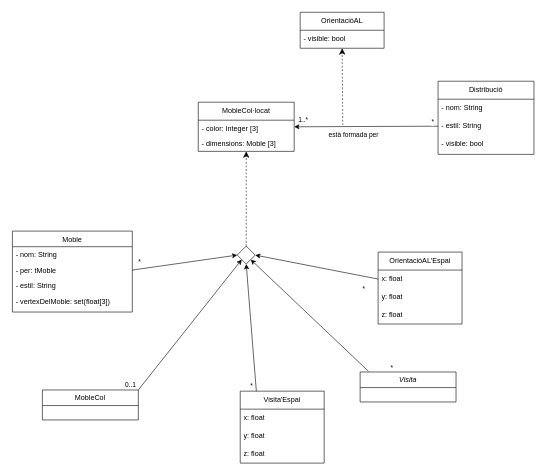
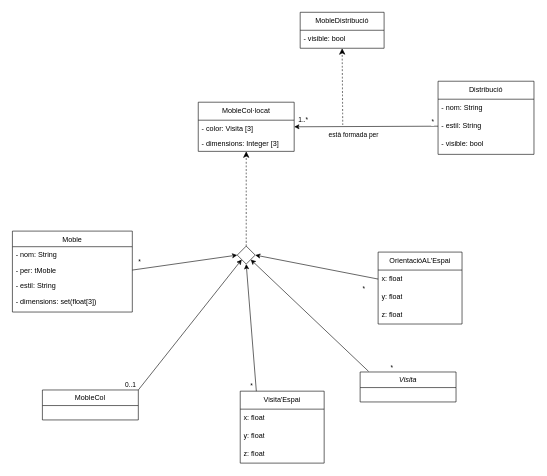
- <mxCell id="42" value="OrientacióAL" style="swimlane;fontStyle=0;childLayout=stackLayout;horizontal=1;startSize=30;horizontalStack=0;resizeParent=1;resizeParentMax=0;resizeLast=0;collapsible=1;marginBottom=0;whiteSpace=wrap;html=1;" vertex="1" parent="1"><mxGeometry x="500" y="20" width="140" height="60" as="geometry" /></mxCell>
+ <mxCell id="42" value="MobleDistribució" style="swimlane;fontStyle=0;childLayout=stackLayout;horizontal=1;startSize=30;horizontalStack=0;resizeParent=1;resizeParentMax=0;resizeLast=0;collapsible=1;marginBottom=0;whiteSpace=wrap;html=1;" vertex="1" parent="1"><mxGeometry x="500" y="20" width="140" height="60" as="geometry" /></mxCell>
- <mxCell id="39" value="- color: Integer [3]&#10;" style="text;align=left;verticalAlign=top;spacingLeft=4;spacingRight=4;overflow=hidden;rotatable=0;points=[[0,0.5],[1,0.5]];portConstraint=eastwest;rounded=0;shadow=0;html=0;" vertex="1" parent="38"><mxGeometry y="30" width="160" height="26" as="geometry" /></mxCell>
+ <mxCell id="39" value="- color: Visita [3]&#10;" style="text;align=left;verticalAlign=top;spacingLeft=4;spacingRight=4;overflow=hidden;rotatable=0;points=[[0,0.5],[1,0.5]];portConstraint=eastwest;rounded=0;shadow=0;html=0;" vertex="1" parent="38"><mxGeometry y="30" width="160" height="26" as="geometry" /></mxCell>
- <mxCell id="40" value="- dimensions: Moble [3]" style="text;align=left;verticalAlign=top;spacingLeft=4;spacingRight=4;overflow=hidden;rotatable=0;points=[[0,0.5],[1,0.5]];portConstraint=eastwest;rounded=0;shadow=0;html=0;" vertex="1" parent="38"><mxGeometry y="56" width="160" height="26" as="geometry" /></mxCell>
+ <mxCell id="40" value="- dimensions: Integer [3]" style="text;align=left;verticalAlign=top;spacingLeft=4;spacingRight=4;overflow=hidden;rotatable=0;points=[[0,0.5],[1,0.5]];portConstraint=eastwest;rounded=0;shadow=0;html=0;" vertex="1" parent="38"><mxGeometry y="56" width="160" height="26" as="geometry" /></mxCell>
- <mxCell id="21" value="- vertexDelMoble: set(float[3])" style="text;align=left;verticalAlign=top;spacingLeft=4;spacingRight=4;overflow=hidden;rotatable=0;points=[[0,0.5],[1,0.5]];portConstraint=eastwest;rounded=0;shadow=0;html=0;" vertex="1" parent="17"><mxGeometry y="104" width="200" height="26" as="geometry" /></mxCell>
+ <mxCell id="21" value="- dimensions: set(float[3])" style="text;align=left;verticalAlign=top;spacingLeft=4;spacingRight=4;overflow=hidden;rotatable=0;points=[[0,0.5],[1,0.5]];portConstraint=eastwest;rounded=0;shadow=0;html=0;" vertex="1" parent="17"><mxGeometry y="104" width="200" height="26" as="geometry" /></mxCell>
